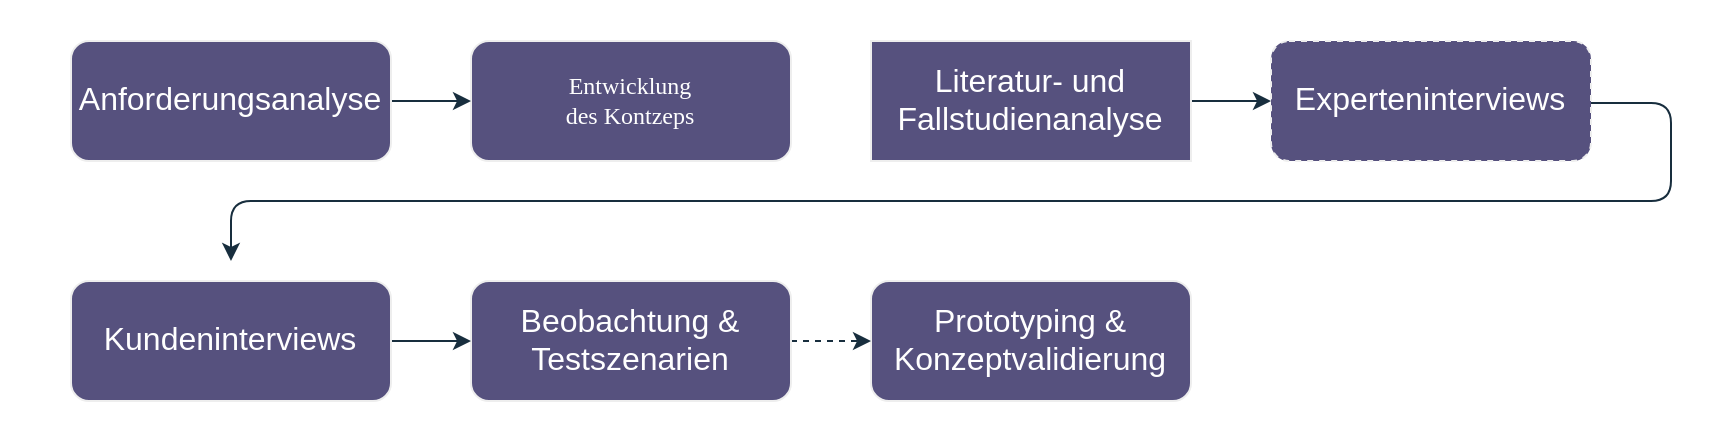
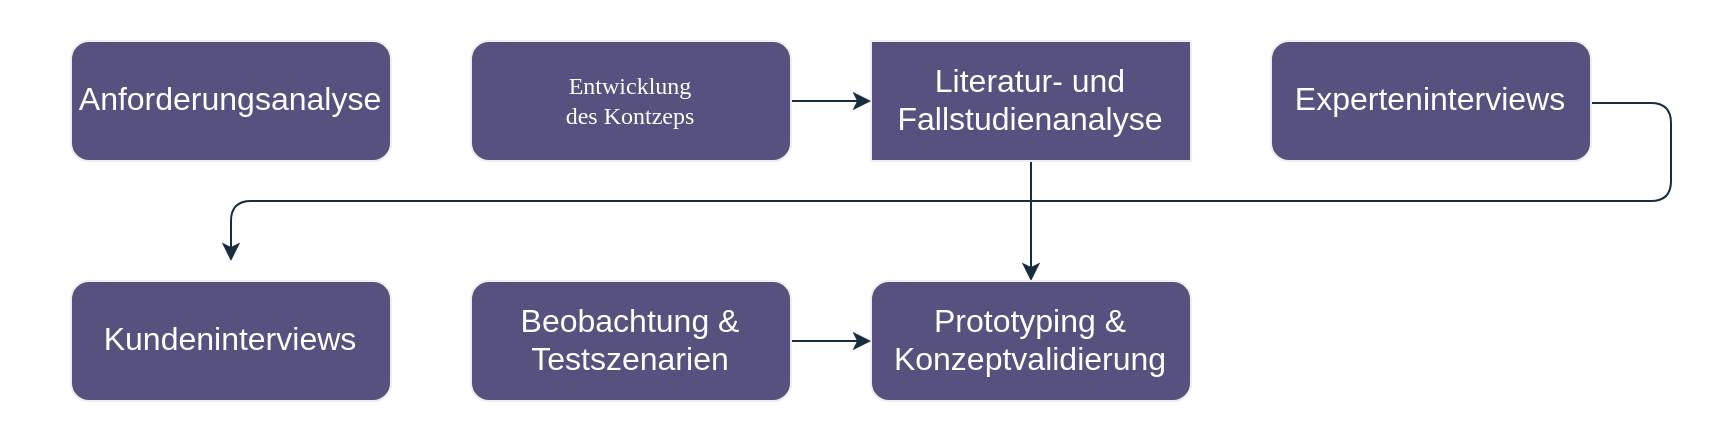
- <mxCell id="6" value="" style="edgeStyle=orthogonalEdgeStyle;rounded=1;orthogonalLoop=1;jettySize=auto;html=1;labelBackgroundColor=none;strokeColor=#182E3E;fontColor=default;" edge="1" parent="1" source="7" target="5"><mxGeometry relative="1" as="geometry" /></mxCell>
+ <mxCell id="4" value="" style="edgeStyle=orthogonalEdgeStyle;rounded=1;orthogonalLoop=1;jettySize=auto;html=1;labelBackgroundColor=none;strokeColor=#182E3E;fontColor=default;" edge="1" parent="1" source="5" target="3"><mxGeometry relative="1" as="geometry" /></mxCell>
- <mxCell id="2" value="" style="edgeStyle=orthogonalEdgeStyle;rounded=1;orthogonalLoop=1;jettySize=auto;html=1;labelBackgroundColor=none;strokeColor=#182E3E;fontColor=default;" edge="1" parent="1" source="3" target="14"><mxGeometry relative="1" as="geometry" /></mxCell>
+ <mxCell id="2" value="" style="edgeStyle=orthogonalEdgeStyle;rounded=1;orthogonalLoop=1;jettySize=auto;html=1;labelBackgroundColor=none;strokeColor=#182E3E;fontColor=default;" edge="1" parent="1" source="3" target="8"><mxGeometry relative="1" as="geometry" /></mxCell>
- <mxCell id="14" value="&lt;span style=&quot;font-size:12.0pt;line-height:115%;&lt;br/&gt;font-family:&amp;quot;Times New Roman&amp;quot;,serif;mso-fareast-font-family:&amp;quot;Times New Roman&amp;quot;;&lt;br/&gt;mso-font-kerning:0pt;mso-ligatures:none;mso-ansi-language:DE;mso-fareast-language:&lt;br/&gt;DE;mso-bidi-language:AR-SA&quot;&gt;Experteninterviews&lt;/span&gt;" style="rounded=1;whiteSpace=wrap;html=1;labelBackgroundColor=none;fillColor=#56517E;strokeColor=#EEEEEE;fontColor=#FFFFFF;dashed=1;" vertex="1" parent="1"><mxGeometry x="620" y="20" width="160" height="60" as="geometry" /></mxCell>
+ <mxCell id="14" value="&lt;span style=&quot;font-size:12.0pt;line-height:115%;&lt;br/&gt;font-family:&amp;quot;Times New Roman&amp;quot;,serif;mso-fareast-font-family:&amp;quot;Times New Roman&amp;quot;;&lt;br/&gt;mso-font-kerning:0pt;mso-ligatures:none;mso-ansi-language:DE;mso-fareast-language:&lt;br/&gt;DE;mso-bidi-language:AR-SA&quot;&gt;Experteninterviews&lt;/span&gt;" style="rounded=1;whiteSpace=wrap;html=1;labelBackgroundColor=none;fillColor=#56517E;strokeColor=#EEEEEE;fontColor=#FFFFFF;" vertex="1" parent="1"><mxGeometry x="620" y="20" width="160" height="60" as="geometry" /></mxCell>
- <mxCell id="11" value="" style="edgeStyle=orthogonalEdgeStyle;rounded=1;orthogonalLoop=1;jettySize=auto;html=1;labelBackgroundColor=none;strokeColor=#182E3E;fontColor=default;" edge="1" parent="1" source="12" target="10"><mxGeometry relative="1" as="geometry" /></mxCell>
- <mxCell id="9" value="" style="edgeStyle=orthogonalEdgeStyle;rounded=1;orthogonalLoop=1;jettySize=auto;html=1;labelBackgroundColor=none;strokeColor=#182E3E;fontColor=default;dashed=1;" edge="1" parent="1" source="10" target="8"><mxGeometry relative="1" as="geometry" /></mxCell>
+ <mxCell id="9" value="" style="edgeStyle=orthogonalEdgeStyle;rounded=1;orthogonalLoop=1;jettySize=auto;html=1;labelBackgroundColor=none;strokeColor=#182E3E;fontColor=default;" edge="1" parent="1" source="10" target="8"><mxGeometry relative="1" as="geometry" /></mxCell>
